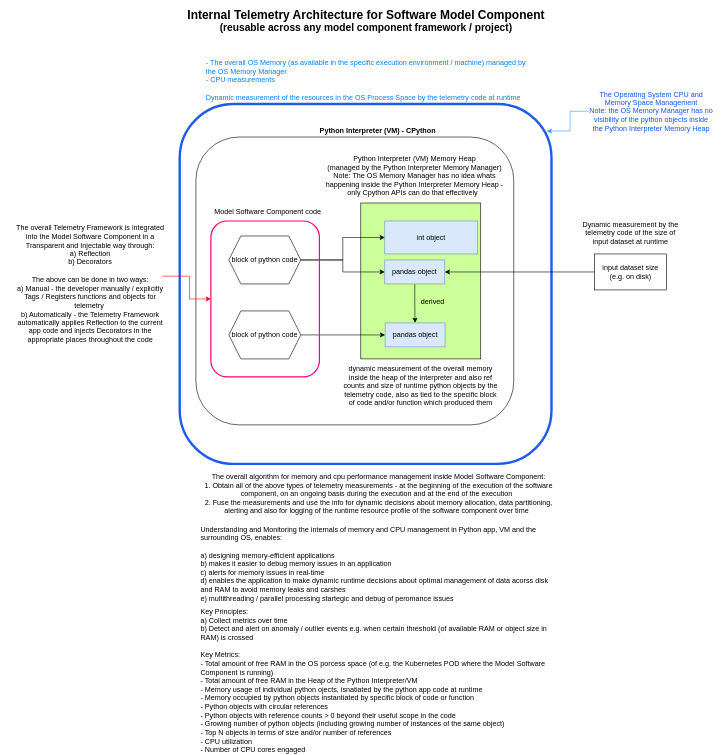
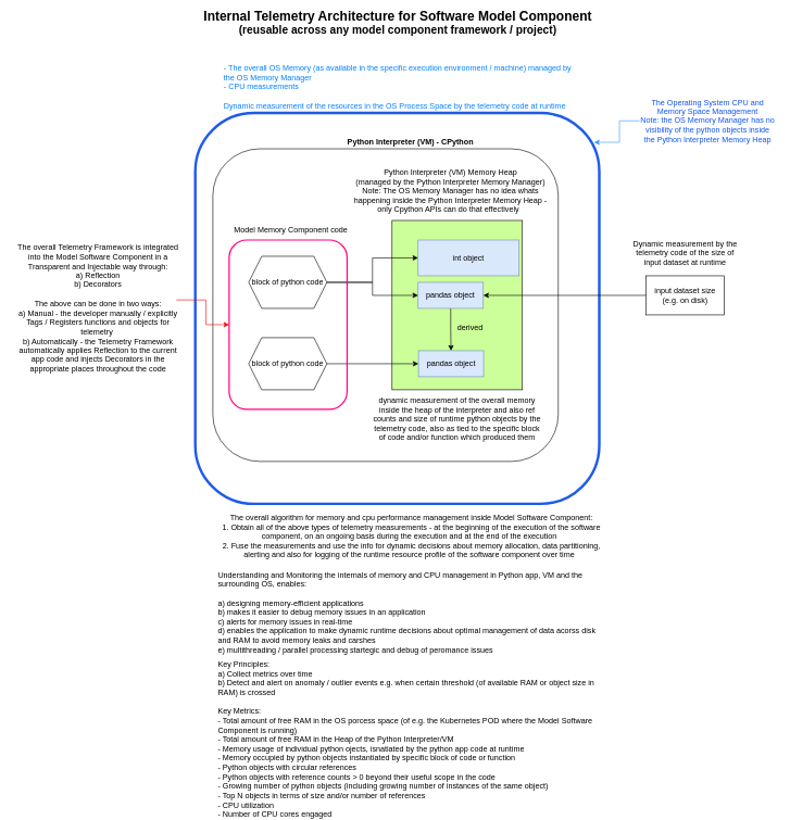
- <mxCell id="24" value="Model Software Component code" style="text;html=1;align=center;verticalAlign=middle;whiteSpace=wrap;rounded=0;" vertex="1" parent="1"><mxGeometry x="351" y="338" width="190" height="30" as="geometry" /></mxCell>
+ <mxCell id="24" value="Model Memory Component code" style="text;html=1;align=center;verticalAlign=middle;whiteSpace=wrap;rounded=0;" vertex="1" parent="1"><mxGeometry x="351" y="338" width="190" height="30" as="geometry" /></mxCell>
